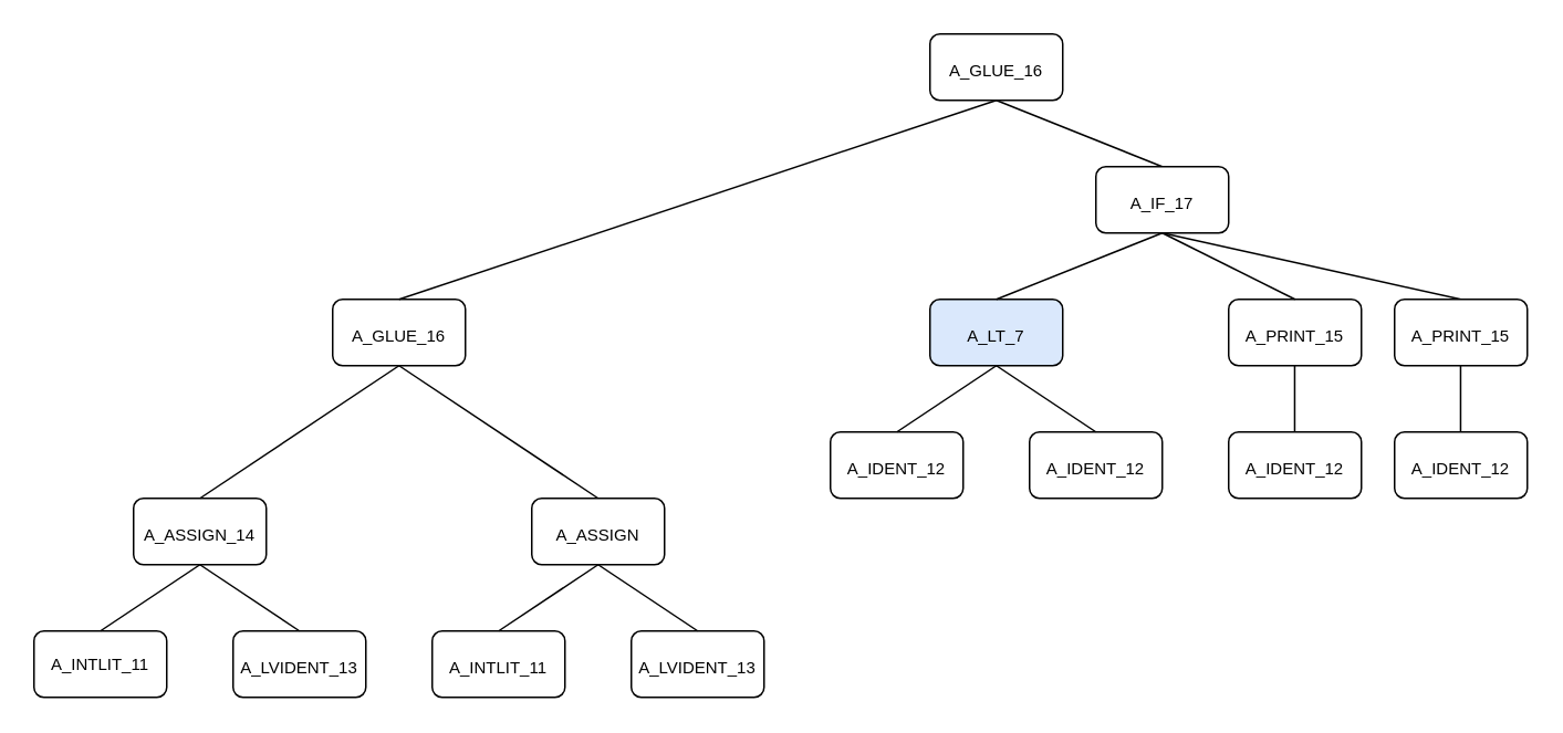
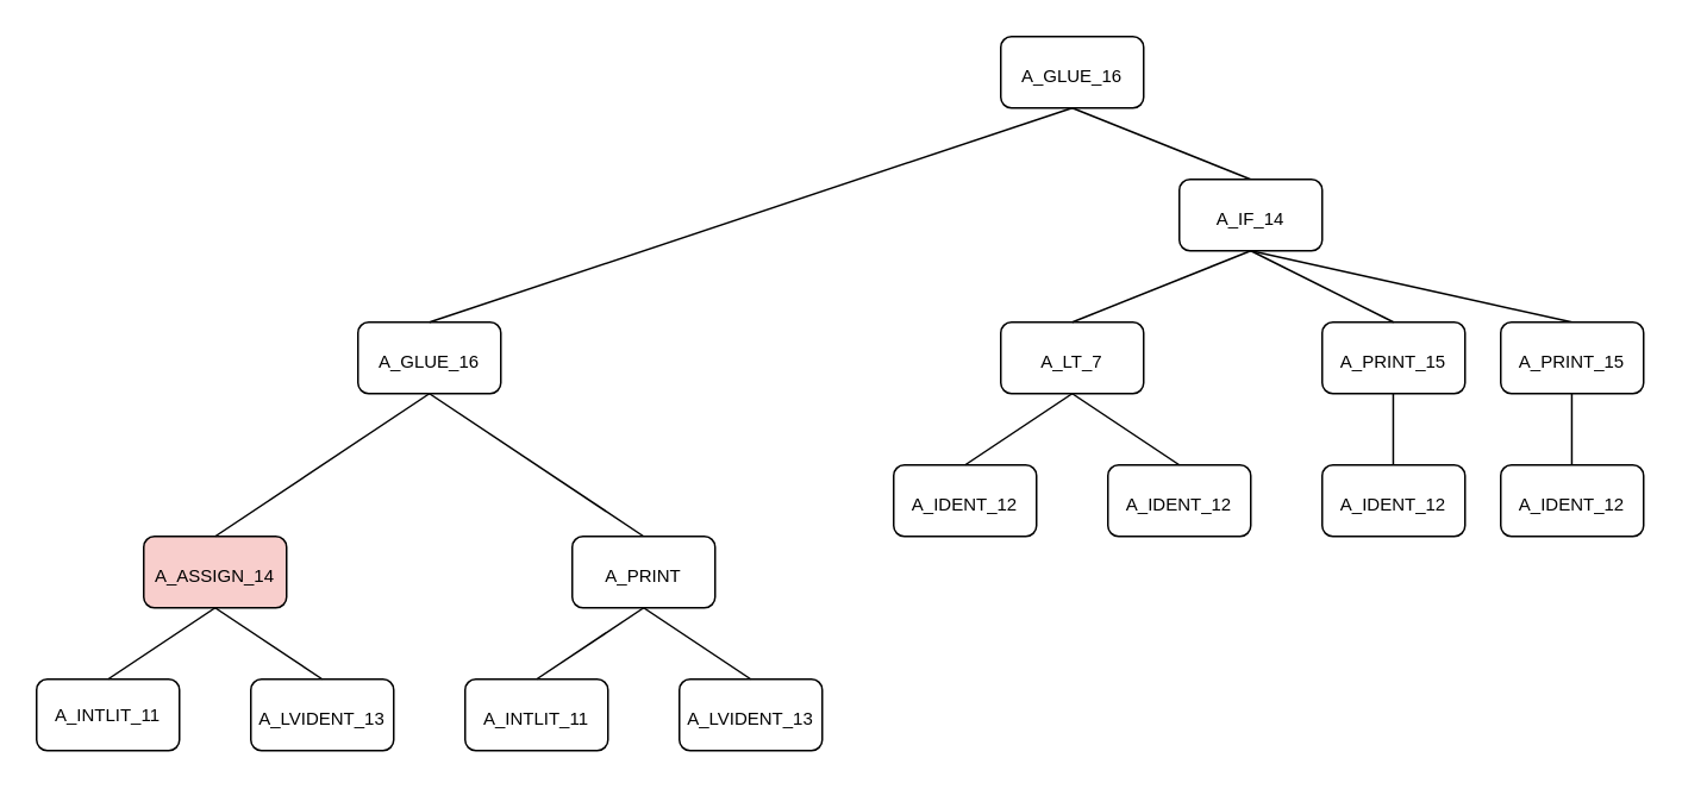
- <mxCell id="18" value="&lt;span style=&quot;font-size: 10px;&quot;&gt;A_IF_17&lt;/span&gt;" style="rounded=1;whiteSpace=wrap;html=1;fontSize=16;" parent="1" vertex="1"><mxGeometry x="660" y="100" width="80" height="40" as="geometry" /></mxCell>
+ <mxCell id="18" value="&lt;span style=&quot;font-size: 10px;&quot;&gt;A_IF_14&lt;/span&gt;" style="rounded=1;whiteSpace=wrap;html=1;fontSize=16;" parent="1" vertex="1"><mxGeometry x="660" y="100" width="80" height="40" as="geometry" /></mxCell>
- <mxCell id="19" value="&lt;span style=&quot;font-size: 10px;&quot;&gt;A_LT_7&lt;/span&gt;" style="rounded=1;whiteSpace=wrap;html=1;fontSize=16;fillColor=#dae8fc;" parent="1" vertex="1"><mxGeometry x="560" y="180" width="80" height="40" as="geometry" /></mxCell>
+ <mxCell id="19" value="&lt;span style=&quot;font-size: 10px;&quot;&gt;A_LT_7&lt;/span&gt;" style="rounded=1;whiteSpace=wrap;html=1;fontSize=16;" parent="1" vertex="1"><mxGeometry x="560" y="180" width="80" height="40" as="geometry" /></mxCell>
- <mxCell id="4" value="&lt;font style=&quot;font-size: 10px;&quot;&gt;A_ASSIGN_14&lt;/font&gt;" style="rounded=1;whiteSpace=wrap;html=1;fontSize=16;" parent="1" vertex="1"><mxGeometry x="80" y="300" width="80" height="40" as="geometry" /></mxCell>
+ <mxCell id="4" value="&lt;font style=&quot;font-size: 10px;&quot;&gt;A_ASSIGN_14&lt;/font&gt;" style="rounded=1;whiteSpace=wrap;html=1;fontSize=16;fillColor=#f8cecc;" parent="1" vertex="1"><mxGeometry x="80" y="300" width="80" height="40" as="geometry" /></mxCell>
- <mxCell id="11" value="&lt;font style=&quot;font-size: 10px;&quot;&gt;A_ASSIGN&lt;/font&gt;" style="rounded=1;whiteSpace=wrap;html=1;fontSize=16;" parent="1" vertex="1"><mxGeometry x="320" y="300" width="80" height="40" as="geometry" /></mxCell>
+ <mxCell id="11" value="&lt;font style=&quot;font-size: 10px;&quot;&gt;A_PRINT&lt;/font&gt;" style="rounded=1;whiteSpace=wrap;html=1;fontSize=16;" parent="1" vertex="1"><mxGeometry x="320" y="300" width="80" height="40" as="geometry" /></mxCell>
